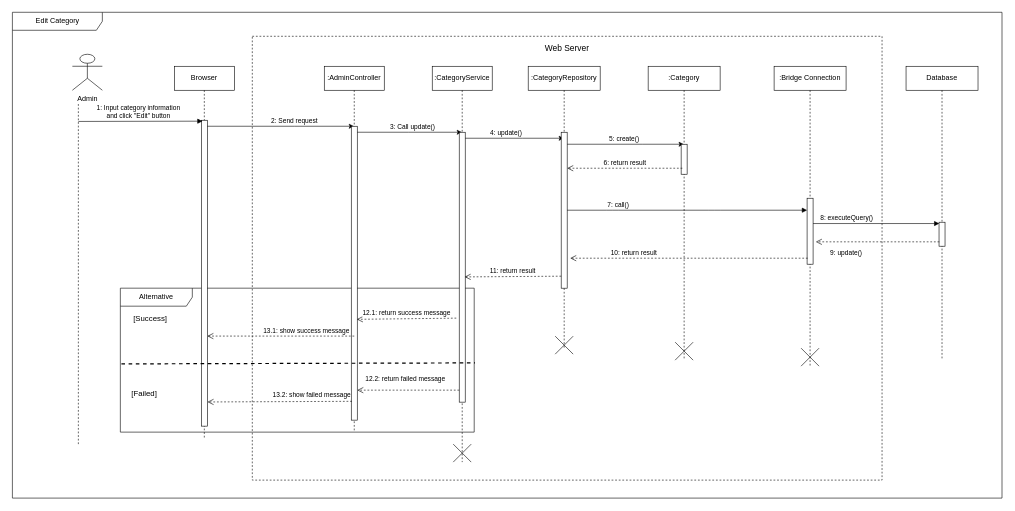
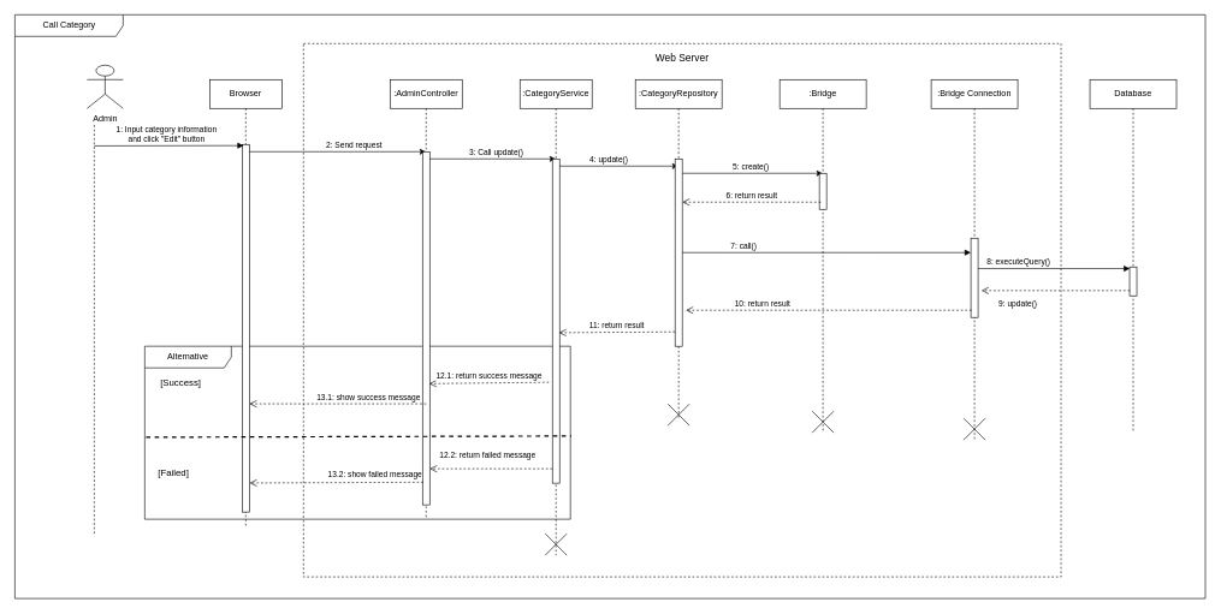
- <mxCell id="2" value="Edit Category" style="shape=umlFrame;html=1;width=150" parent="1" vertex="1"><mxGeometry x="20" y="20" width="1650" height="810" as="geometry" /></mxCell>
+ <mxCell id="2" value="Call Category" style="shape=umlFrame;html=1;width=150" parent="1" vertex="1"><mxGeometry x="20" y="20" width="1650" height="810" as="geometry" /></mxCell>
- <mxCell id="23" value=":Category" style="shape=umlLifeline;perimeter=lifelinePerimeter;whiteSpace=wrap;html=1;container=1;collapsible=0;recursiveResize=0;outlineConnect=0;" parent="1" vertex="1"><mxGeometry x="1080" y="110" width="120" height="490" as="geometry" /></mxCell>
+ <mxCell id="23" value=":Bridge" style="shape=umlLifeline;perimeter=lifelinePerimeter;whiteSpace=wrap;html=1;container=1;collapsible=0;recursiveResize=0;outlineConnect=0;" parent="1" vertex="1"><mxGeometry x="1080" y="110" width="120" height="490" as="geometry" /></mxCell>
